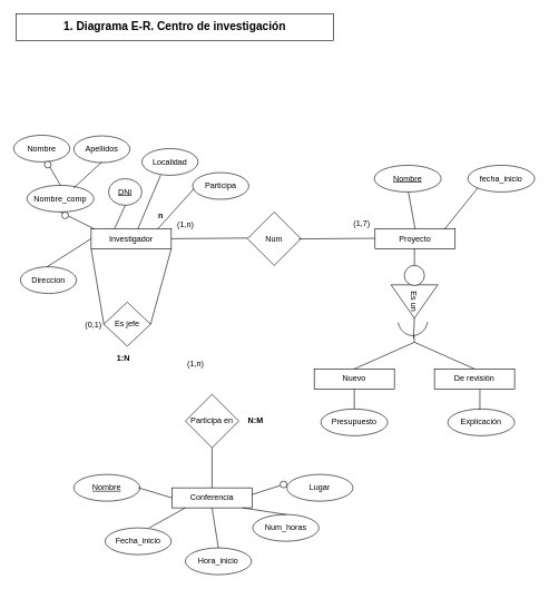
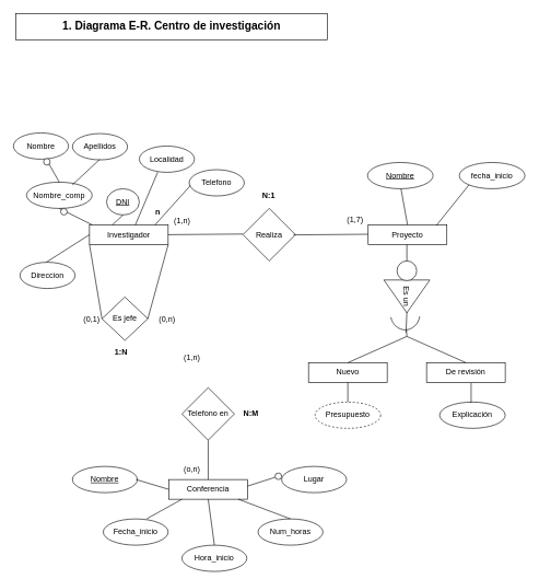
- <mxCell id="42" value="Participa" style="ellipse;whiteSpace=wrap;html=1;" parent="1" vertex="1"><mxGeometry x="288" y="258" width="84" height="40" as="geometry" /></mxCell>
+ <mxCell id="42" value="Telefono" style="ellipse;whiteSpace=wrap;html=1;" parent="1" vertex="1"><mxGeometry x="288" y="258" width="84" height="40" as="geometry" /></mxCell>
- <mxCell id="36" value="&lt;u&gt;DNI&lt;/u&gt;" style="ellipse;whiteSpace=wrap;html=1;" parent="1" vertex="1"><mxGeometry x="162" y="267" width="50" height="40" as="geometry" /></mxCell>
+ <mxCell id="36" value="&lt;u&gt;DNI&lt;/u&gt;" style="ellipse;whiteSpace=wrap;html=1;" parent="1" vertex="1"><mxGeometry x="162" y="287" width="50" height="40" as="geometry" /></mxCell>
+ <mxCell id="16" value="N:1" style="text;html=1;align=center;verticalAlign=middle;resizable=0;points=[];autosize=1;strokeColor=none;fillColor=none;fontStyle=1" parent="1" vertex="1"><mxGeometry x="389" y="282" width="40" height="30" as="geometry" /></mxCell>
- <mxCell id="9" value="Num" style="rhombus;whiteSpace=wrap;html=1;" parent="1" vertex="1"><mxGeometry x="370" y="317" width="80" height="80" as="geometry" /></mxCell>
+ <mxCell id="9" value="Realiza" style="rhombus;whiteSpace=wrap;html=1;" parent="1" vertex="1"><mxGeometry x="370" y="317" width="80" height="80" as="geometry" /></mxCell>
+ <mxCell id="67" value="(0,n)" style="text;html=1;align=center;verticalAlign=middle;resizable=0;points=[];autosize=1;strokeColor=none;fillColor=none;" parent="1" vertex="1"><mxGeometry x="229" y="472" width="50" height="30" as="geometry" /></mxCell>
- <mxCell id="47" value="Participa en" style="rhombus;whiteSpace=wrap;html=1;" parent="1" vertex="1"><mxGeometry x="277" y="590" width="80" height="80" as="geometry" /></mxCell>
+ <mxCell id="47" value="Telefono en" style="rhombus;whiteSpace=wrap;html=1;" parent="1" vertex="1"><mxGeometry x="277" y="590" width="80" height="80" as="geometry" /></mxCell>
- <mxCell id="26" value="Presupuesto" style="ellipse;whiteSpace=wrap;html=1;" parent="1" vertex="1"><mxGeometry x="480" y="612" width="100" height="40" as="geometry" /></mxCell>
+ <mxCell id="26" value="Presupuesto" style="ellipse;whiteSpace=wrap;html=1;dashed=1;" parent="1" vertex="1"><mxGeometry x="480" y="612" width="100" height="40" as="geometry" /></mxCell>
+ <mxCell id="49" value="(o,n)" style="text;html=1;align=center;verticalAlign=middle;resizable=0;points=[];autosize=1;strokeColor=none;fillColor=none;" parent="1" vertex="1"><mxGeometry x="267" y="700" width="50" height="30" as="geometry" /></mxCell>
- <mxCell id="55" value="Num_horas" style="ellipse;whiteSpace=wrap;html=1;" parent="1" vertex="1"><mxGeometry x="378" y="770" width="99" height="40" as="geometry" /></mxCell>
+ <mxCell id="55" value="Num_horas" style="ellipse;whiteSpace=wrap;html=1;" parent="1" vertex="1"><mxGeometry x="393" y="790" width="99" height="40" as="geometry" /></mxCell>
- <mxCell id="54" value="Hora_inicio" style="ellipse;whiteSpace=wrap;html=1;" parent="1" vertex="1"><mxGeometry x="277" y="820" width="99" height="40" as="geometry" /></mxCell>
+ <mxCell id="54" value="Hora_inicio" style="ellipse;whiteSpace=wrap;html=1;" parent="1" vertex="1"><mxGeometry x="277" y="830" width="99" height="40" as="geometry" /></mxCell>
